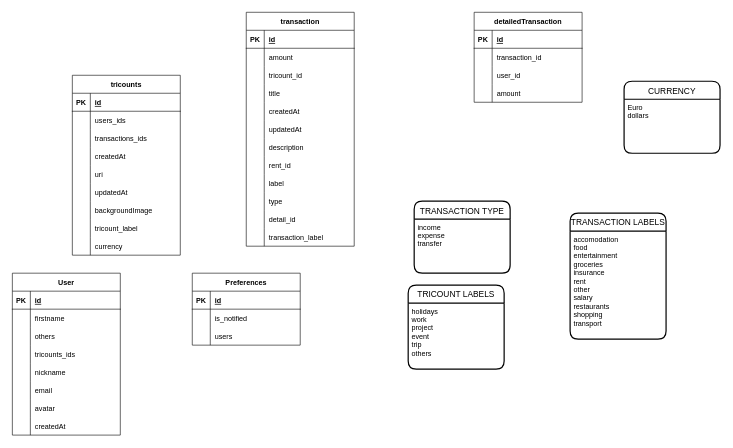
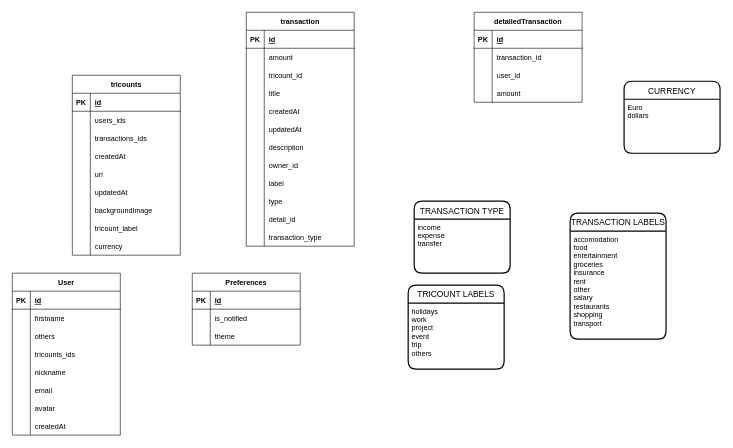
- <mxCell id="102" value="rent_id" style="shape=partialRectangle;connectable=0;fillColor=none;top=0;left=0;bottom=0;right=0;align=left;spacingLeft=6;overflow=hidden;" parent="100" vertex="1"><mxGeometry x="30" width="150" height="30" as="geometry"><mxRectangle width="150" height="30" as="alternateBounds" /></mxGeometry></mxCell>
+ <mxCell id="102" value="owner_id" style="shape=partialRectangle;connectable=0;fillColor=none;top=0;left=0;bottom=0;right=0;align=left;spacingLeft=6;overflow=hidden;" parent="100" vertex="1"><mxGeometry x="30" width="150" height="30" as="geometry"><mxRectangle width="150" height="30" as="alternateBounds" /></mxGeometry></mxCell>
- <mxCell id="114" value="transaction_label" style="shape=partialRectangle;connectable=0;fillColor=none;top=0;left=0;bottom=0;right=0;align=left;spacingLeft=6;overflow=hidden;" parent="112" vertex="1"><mxGeometry x="30" width="150" height="30" as="geometry"><mxRectangle width="150" height="30" as="alternateBounds" /></mxGeometry></mxCell>
+ <mxCell id="114" value="transaction_type" style="shape=partialRectangle;connectable=0;fillColor=none;top=0;left=0;bottom=0;right=0;align=left;spacingLeft=6;overflow=hidden;" parent="112" vertex="1"><mxGeometry x="30" width="150" height="30" as="geometry"><mxRectangle width="150" height="30" as="alternateBounds" /></mxGeometry></mxCell>
- <mxCell id="64" value="users" style="shape=partialRectangle;connectable=0;fillColor=none;top=0;left=0;bottom=0;right=0;align=left;spacingLeft=6;overflow=hidden;" parent="62" vertex="1"><mxGeometry x="30" width="150" height="30" as="geometry"><mxRectangle width="150" height="30" as="alternateBounds" /></mxGeometry></mxCell>
+ <mxCell id="64" value="theme" style="shape=partialRectangle;connectable=0;fillColor=none;top=0;left=0;bottom=0;right=0;align=left;spacingLeft=6;overflow=hidden;" parent="62" vertex="1"><mxGeometry x="30" width="150" height="30" as="geometry"><mxRectangle width="150" height="30" as="alternateBounds" /></mxGeometry></mxCell>
